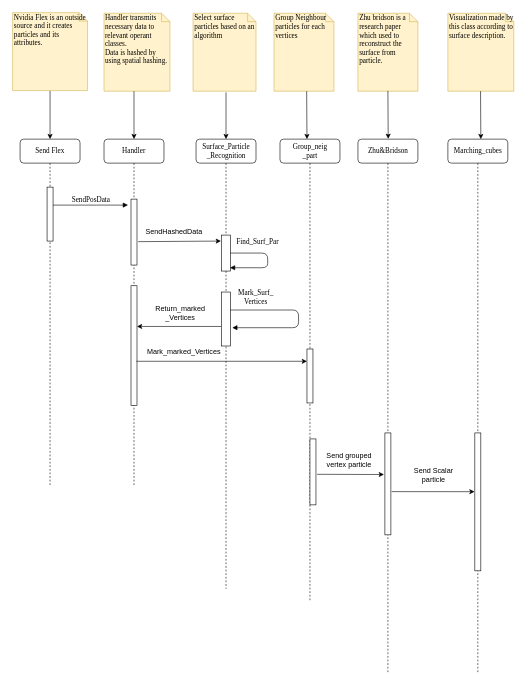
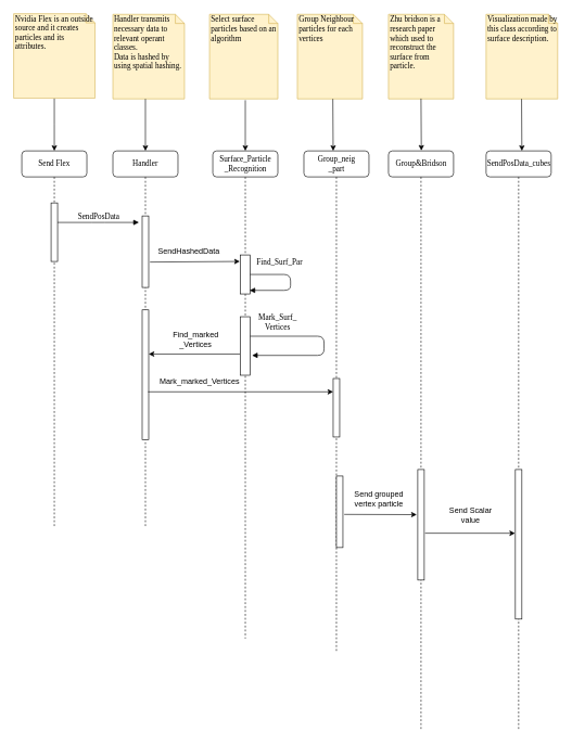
- <mxCell id="12" value="Zhu&amp;amp;Bridson" style="shape=umlLifeline;perimeter=lifelinePerimeter;whiteSpace=wrap;html=1;container=1;collapsible=0;recursiveResize=0;outlineConnect=0;rounded=1;shadow=0;comic=0;labelBackgroundColor=none;strokeColor=#000000;strokeWidth=1;fillColor=#FFFFFF;fontFamily=Verdana;fontSize=12;fontColor=#000000;align=center;" parent="1" vertex="1"><mxGeometry x="596.5" y="231" width="100" height="890" as="geometry" /></mxCell>
+ <mxCell id="12" value="Group&amp;amp;Bridson" style="shape=umlLifeline;perimeter=lifelinePerimeter;whiteSpace=wrap;html=1;container=1;collapsible=0;recursiveResize=0;outlineConnect=0;rounded=1;shadow=0;comic=0;labelBackgroundColor=none;strokeColor=#000000;strokeWidth=1;fillColor=#FFFFFF;fontFamily=Verdana;fontSize=12;fontColor=#000000;align=center;" parent="1" vertex="1"><mxGeometry x="596.5" y="231" width="100" height="890" as="geometry" /></mxCell>
- <mxCell id="14" value="Marching_cubes" style="shape=umlLifeline;perimeter=lifelinePerimeter;whiteSpace=wrap;html=1;container=1;collapsible=0;recursiveResize=0;outlineConnect=0;rounded=1;shadow=0;comic=0;labelBackgroundColor=none;strokeColor=#000000;strokeWidth=1;fillColor=#FFFFFF;fontFamily=Verdana;fontSize=12;fontColor=#000000;align=center;" parent="1" vertex="1"><mxGeometry x="746.5" y="231" width="100" height="890" as="geometry" /></mxCell>
+ <mxCell id="14" value="SendPosData_cubes" style="shape=umlLifeline;perimeter=lifelinePerimeter;whiteSpace=wrap;html=1;container=1;collapsible=0;recursiveResize=0;outlineConnect=0;rounded=1;shadow=0;comic=0;labelBackgroundColor=none;strokeColor=#000000;strokeWidth=1;fillColor=#FFFFFF;fontFamily=Verdana;fontSize=12;fontColor=#000000;align=center;" parent="1" vertex="1"><mxGeometry x="746.5" y="231" width="100" height="890" as="geometry" /></mxCell>
- <mxCell id="31" value="Return_marked&lt;br&gt;_Vertices" style="text;html=1;strokeColor=none;fillColor=none;align=center;verticalAlign=middle;whiteSpace=wrap;rounded=0;shadow=0;comic=0;" parent="1" vertex="1"><mxGeometry x="231.5" y="511" width="137" height="20" as="geometry" /></mxCell>
+ <mxCell id="31" value="Find_marked&lt;br&gt;_Vertices" style="text;html=1;strokeColor=none;fillColor=none;align=center;verticalAlign=middle;whiteSpace=wrap;rounded=0;shadow=0;comic=0;" parent="1" vertex="1"><mxGeometry x="231.5" y="511" width="137" height="20" as="geometry" /></mxCell>
- <mxCell id="35" value="Send Scalar particle" style="text;html=1;strokeColor=none;fillColor=none;align=center;verticalAlign=middle;whiteSpace=wrap;rounded=0;shadow=0;comic=0;" parent="1" vertex="1"><mxGeometry x="683" y="771" width="80" height="40" as="geometry" /></mxCell>
+ <mxCell id="35" value="Send Scalar value" style="text;html=1;strokeColor=none;fillColor=none;align=center;verticalAlign=middle;whiteSpace=wrap;rounded=0;shadow=0;comic=0;" parent="1" vertex="1"><mxGeometry x="683" y="771" width="80" height="40" as="geometry" /></mxCell>
